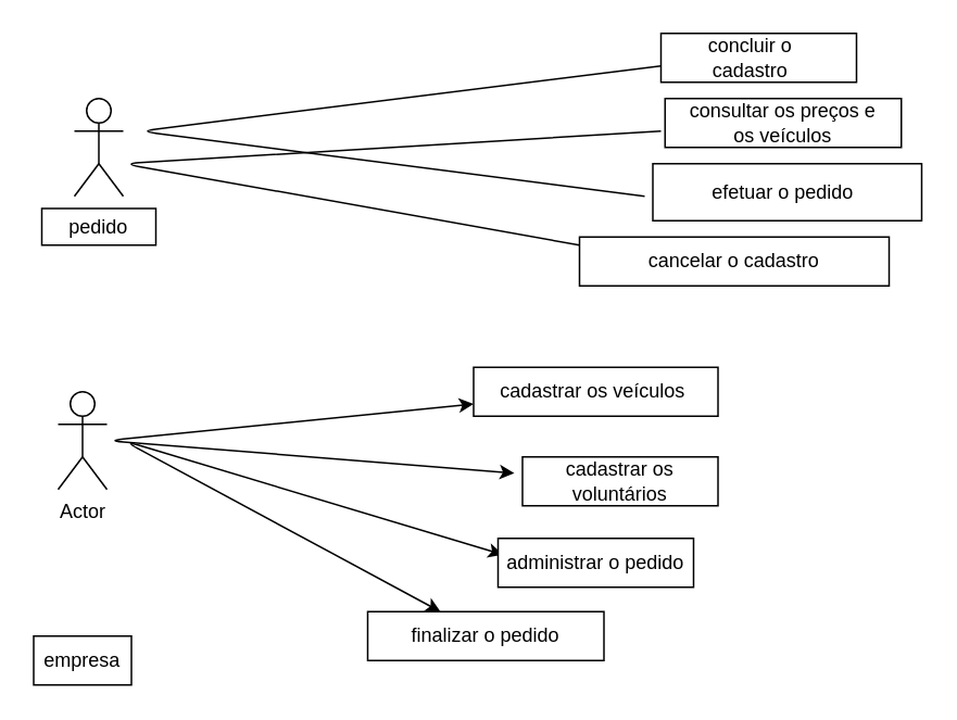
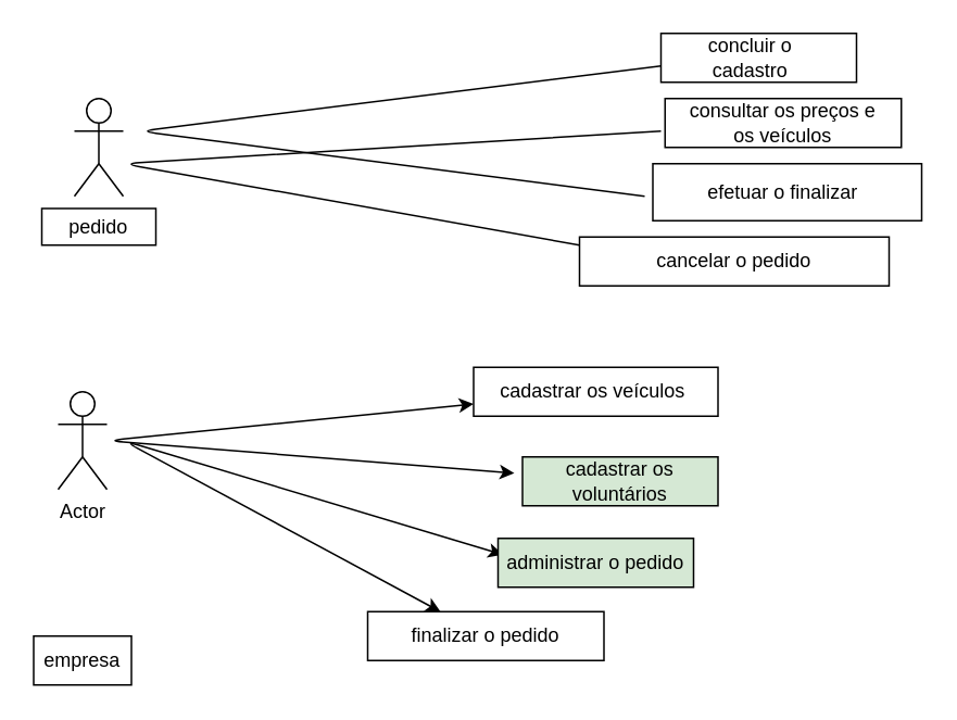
- <mxCell id="13" value="efetuar o pedido" style="text;html=1;strokeColor=none;fillColor=none;align=center;verticalAlign=middle;whiteSpace=wrap;rounded=0;" vertex="1" parent="1"><mxGeometry x="405" y="107.5" width="150" height="20" as="geometry" /></mxCell>
+ <mxCell id="13" value="efetuar o finalizar" style="text;html=1;strokeColor=none;fillColor=none;align=center;verticalAlign=middle;whiteSpace=wrap;rounded=0;" vertex="1" parent="1"><mxGeometry x="405" y="107.5" width="150" height="20" as="geometry" /></mxCell>
- <mxCell id="11" value="cancelar o cadastro" style="text;html=1;strokeColor=none;fillColor=none;align=center;verticalAlign=middle;whiteSpace=wrap;rounded=0;" vertex="1" parent="1"><mxGeometry x="355" y="150" width="190" height="20" as="geometry" /></mxCell>
+ <mxCell id="11" value="cancelar o pedido" style="text;html=1;strokeColor=none;fillColor=none;align=center;verticalAlign=middle;whiteSpace=wrap;rounded=0;" vertex="1" parent="1"><mxGeometry x="355" y="150" width="190" height="20" as="geometry" /></mxCell>
- <mxCell id="20" value="cadastrar os voluntários" style="rounded=0;whiteSpace=wrap;html=1;" vertex="1" parent="1"><mxGeometry x="320" y="280" width="120" height="30" as="geometry" /></mxCell>
+ <mxCell id="20" value="cadastrar os voluntários" style="rounded=0;whiteSpace=wrap;html=1;fillColor=#d5e8d4;" vertex="1" parent="1"><mxGeometry x="320" y="280" width="120" height="30" as="geometry" /></mxCell>
- <mxCell id="23" value="administrar o pedido&lt;br&gt;" style="rounded=0;whiteSpace=wrap;html=1;" vertex="1" parent="1"><mxGeometry x="305" y="330" width="120" height="30" as="geometry" /></mxCell>
+ <mxCell id="23" value="administrar o pedido&lt;br&gt;" style="rounded=0;whiteSpace=wrap;html=1;fillColor=#d5e8d4;" vertex="1" parent="1"><mxGeometry x="305" y="330" width="120" height="30" as="geometry" /></mxCell>
